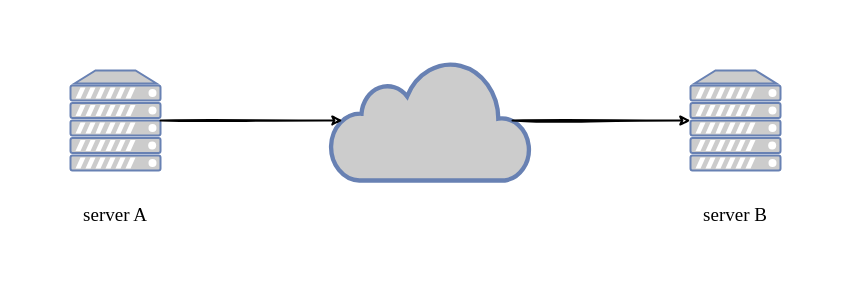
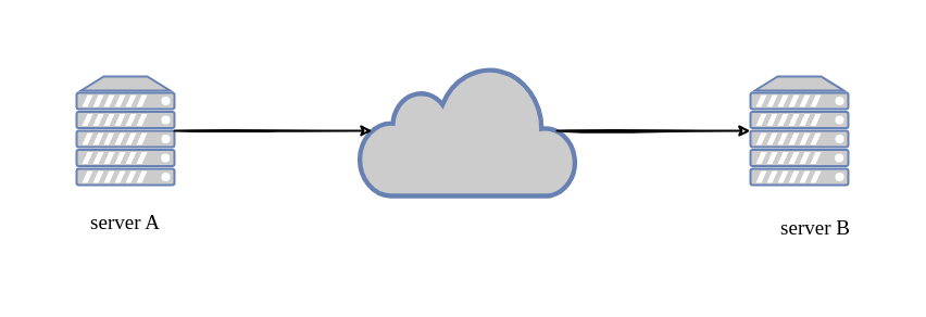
- <mxCell id="7" value="&lt;font style=&quot;font-size: 19px&quot; face=&quot;Comic Sans MS&quot;&gt;server A&lt;/font&gt;" style="text;html=1;strokeColor=none;fillColor=none;align=center;verticalAlign=middle;whiteSpace=wrap;rounded=0;" vertex="1" parent="1"><mxGeometry x="45" y="190" width="140" height="50" as="geometry" /></mxCell>
+ <mxCell id="7" value="&lt;font style=&quot;font-size: 19px&quot; face=&quot;Comic Sans MS&quot;&gt;server A&lt;/font&gt;" style="text;html=1;strokeColor=none;fillColor=none;align=center;verticalAlign=middle;whiteSpace=wrap;rounded=0;" vertex="1" parent="1"><mxGeometry x="45" y="180" width="140" height="50" as="geometry" /></mxCell>
- <mxCell id="8" value="&lt;font style=&quot;font-size: 19px&quot; face=&quot;Comic Sans MS&quot;&gt;server B&lt;/font&gt;" style="text;html=1;strokeColor=none;fillColor=none;align=center;verticalAlign=middle;whiteSpace=wrap;rounded=0;" vertex="1" parent="1"><mxGeometry x="665" y="190" width="140" height="50" as="geometry" /></mxCell>
+ <mxCell id="8" value="&lt;font style=&quot;font-size: 19px&quot; face=&quot;Comic Sans MS&quot;&gt;server B&lt;/font&gt;" style="text;html=1;strokeColor=none;fillColor=none;align=center;verticalAlign=middle;whiteSpace=wrap;rounded=0;" vertex="1" parent="1"><mxGeometry x="680" y="185" width="140" height="50" as="geometry" /></mxCell>
